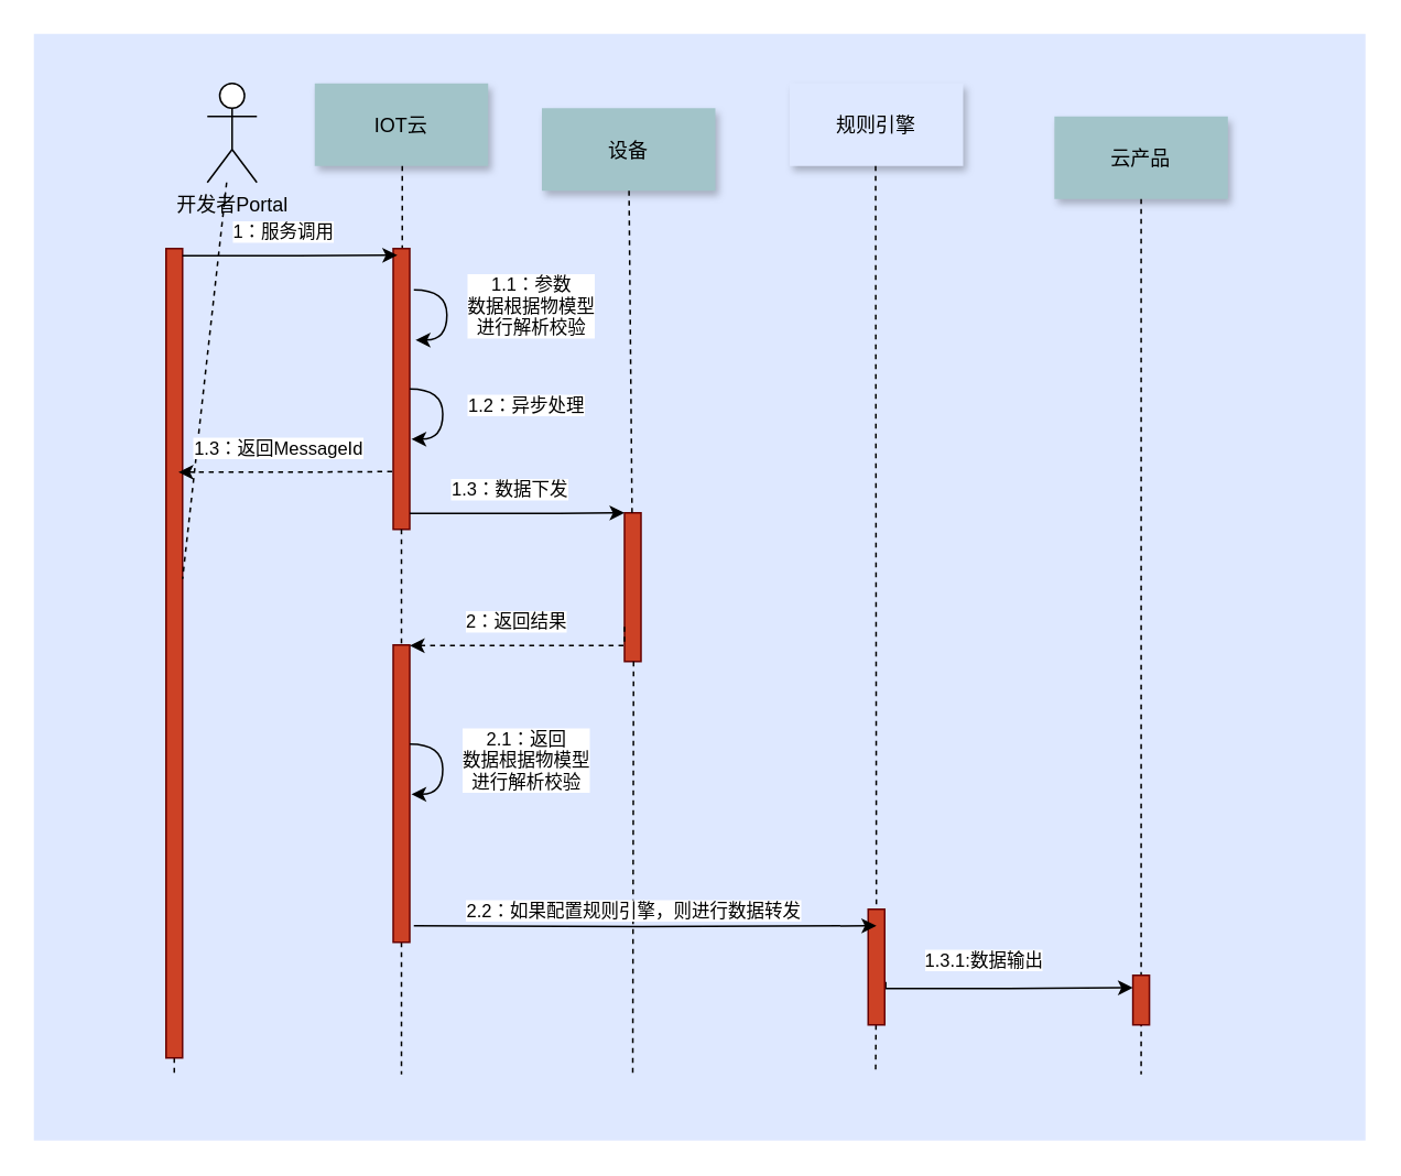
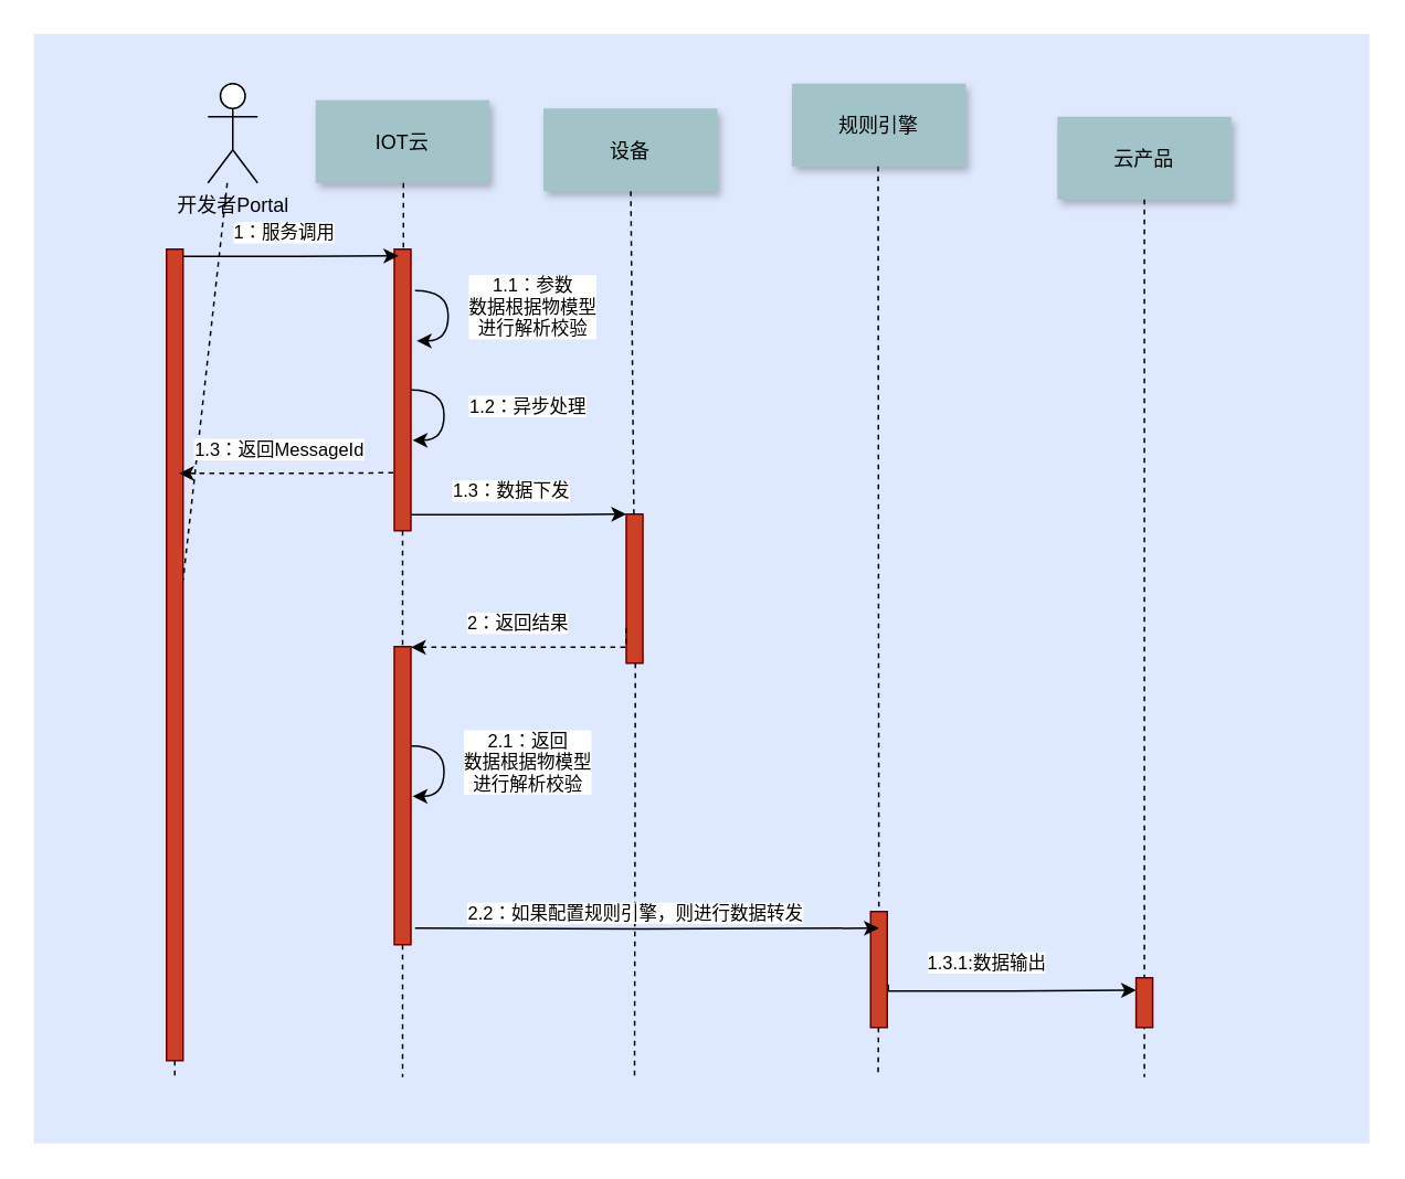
- <mxCell id="3" value="IOT云" style="shadow=1;fillColor=#A2C4C9;strokeColor=none" vertex="1" parent="1"><mxGeometry x="190" y="50" width="105" height="50" as="geometry" /></mxCell>
+ <mxCell id="3" value="IOT云" style="shadow=1;fillColor=#A2C4C9;strokeColor=none" vertex="1" parent="1"><mxGeometry x="190" y="60" width="105" height="50" as="geometry" /></mxCell>
- <mxCell id="7" value="规则引擎" style="shadow=1;fillColor=#dee8ff;strokeColor=none;" vertex="1" parent="1"><mxGeometry x="477.504" y="50" width="105" height="50" as="geometry" /></mxCell>
+ <mxCell id="7" value="规则引擎" style="shadow=1;fillColor=#A2C4C9;strokeColor=none" vertex="1" parent="1"><mxGeometry x="477.504" y="50" width="105" height="50" as="geometry" /></mxCell>
